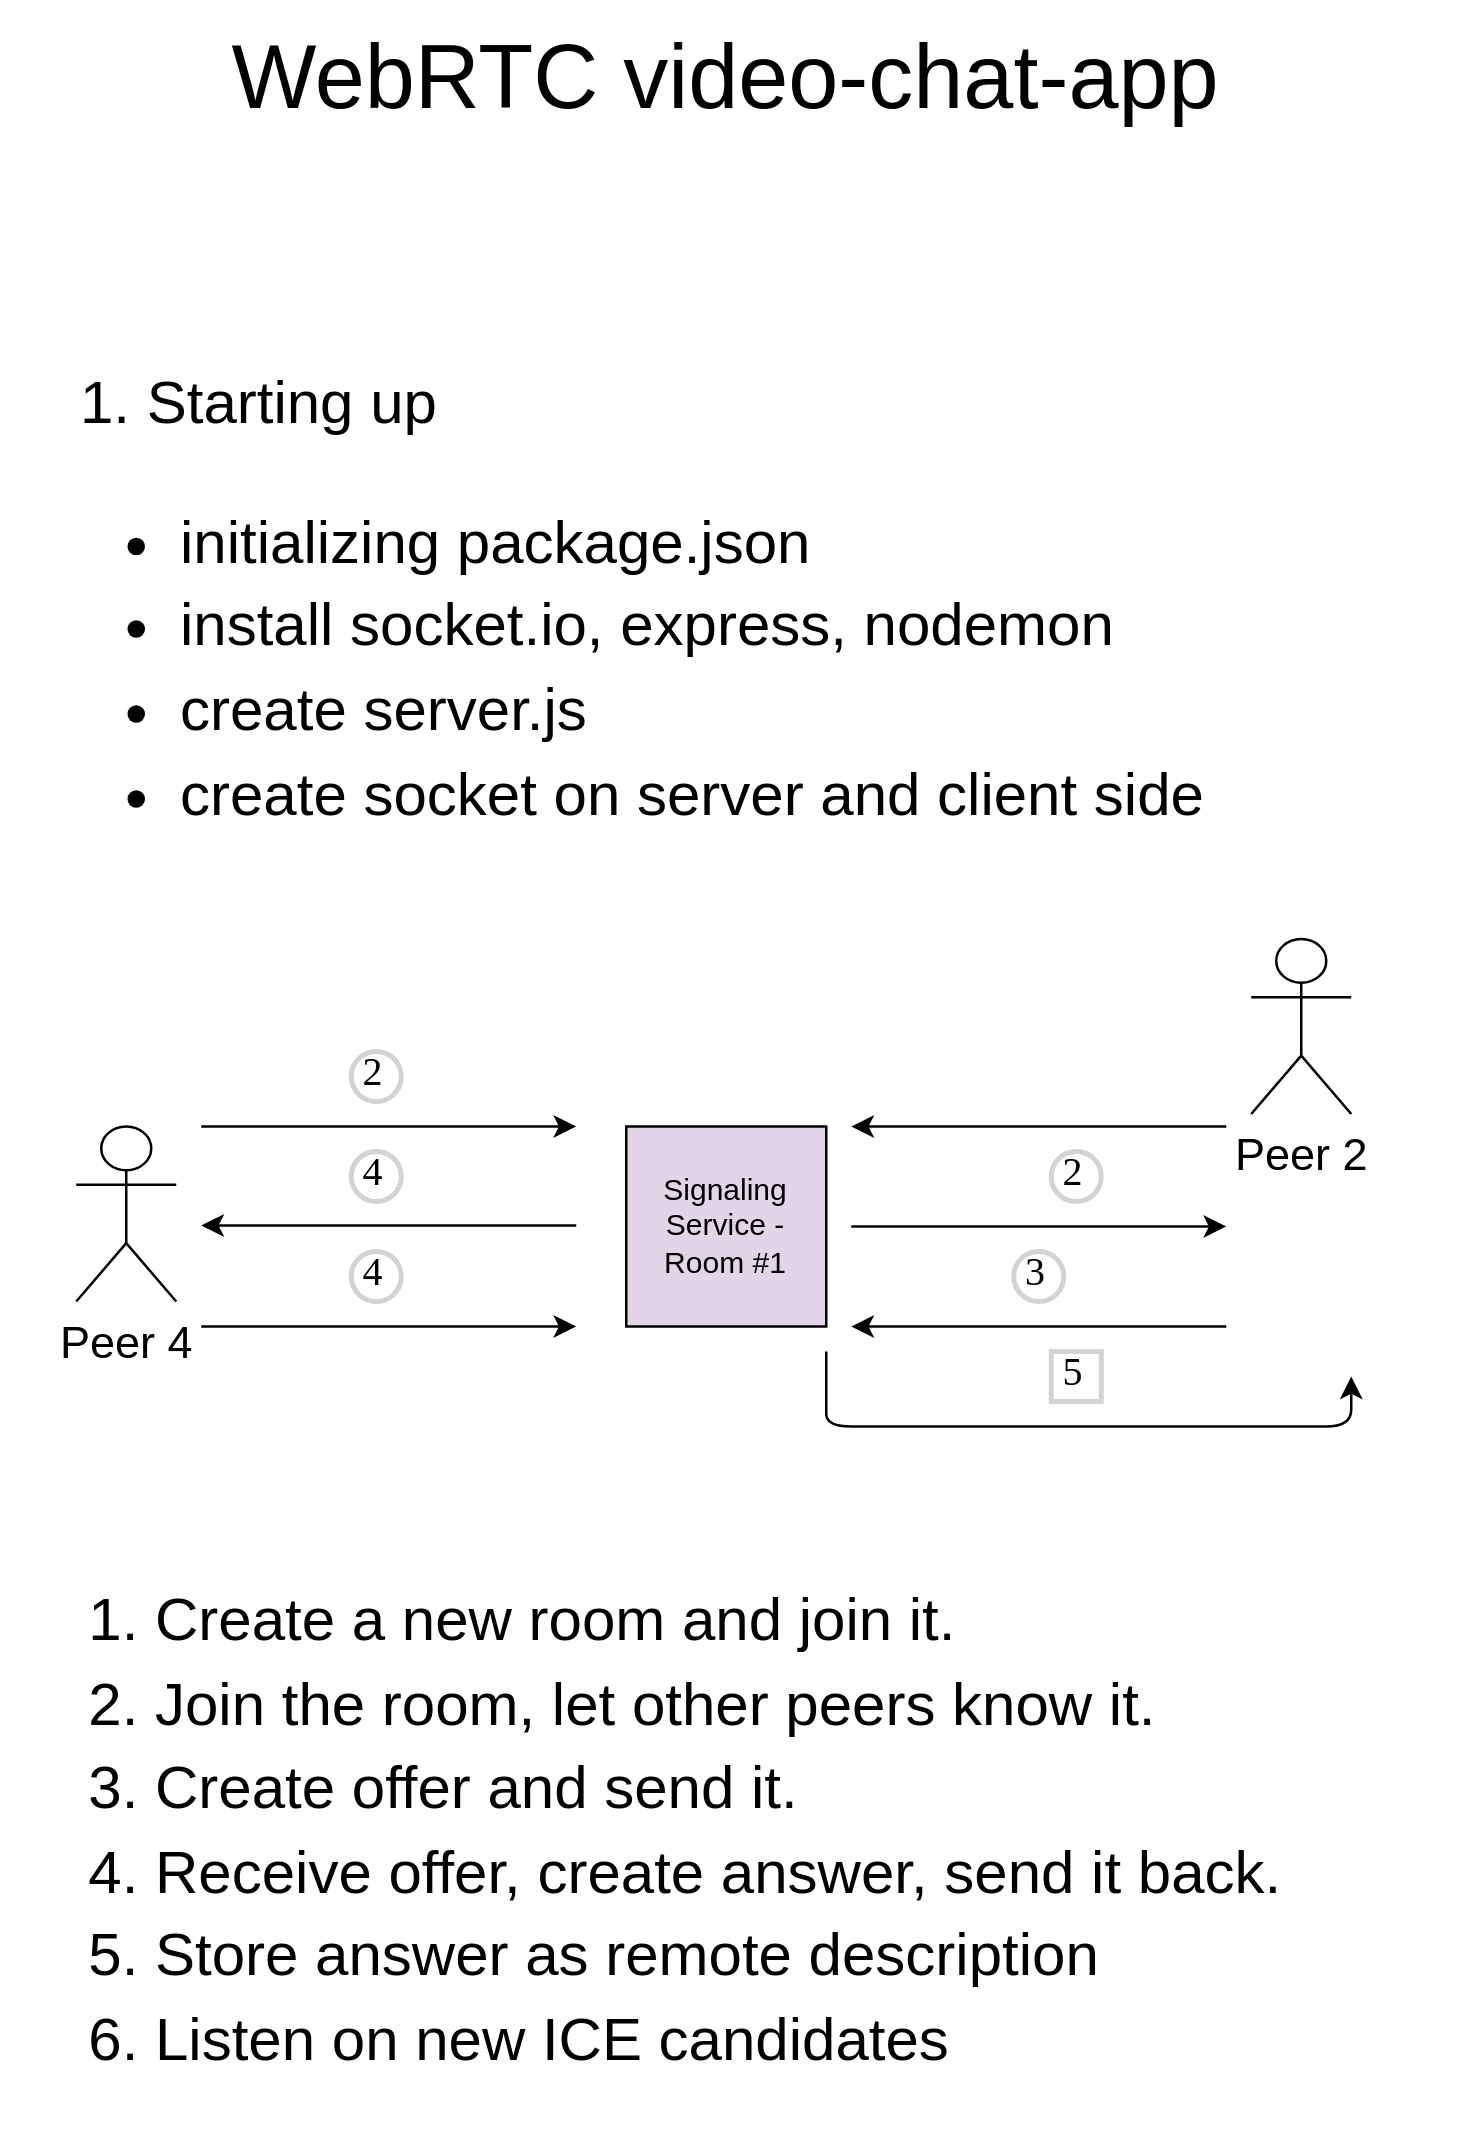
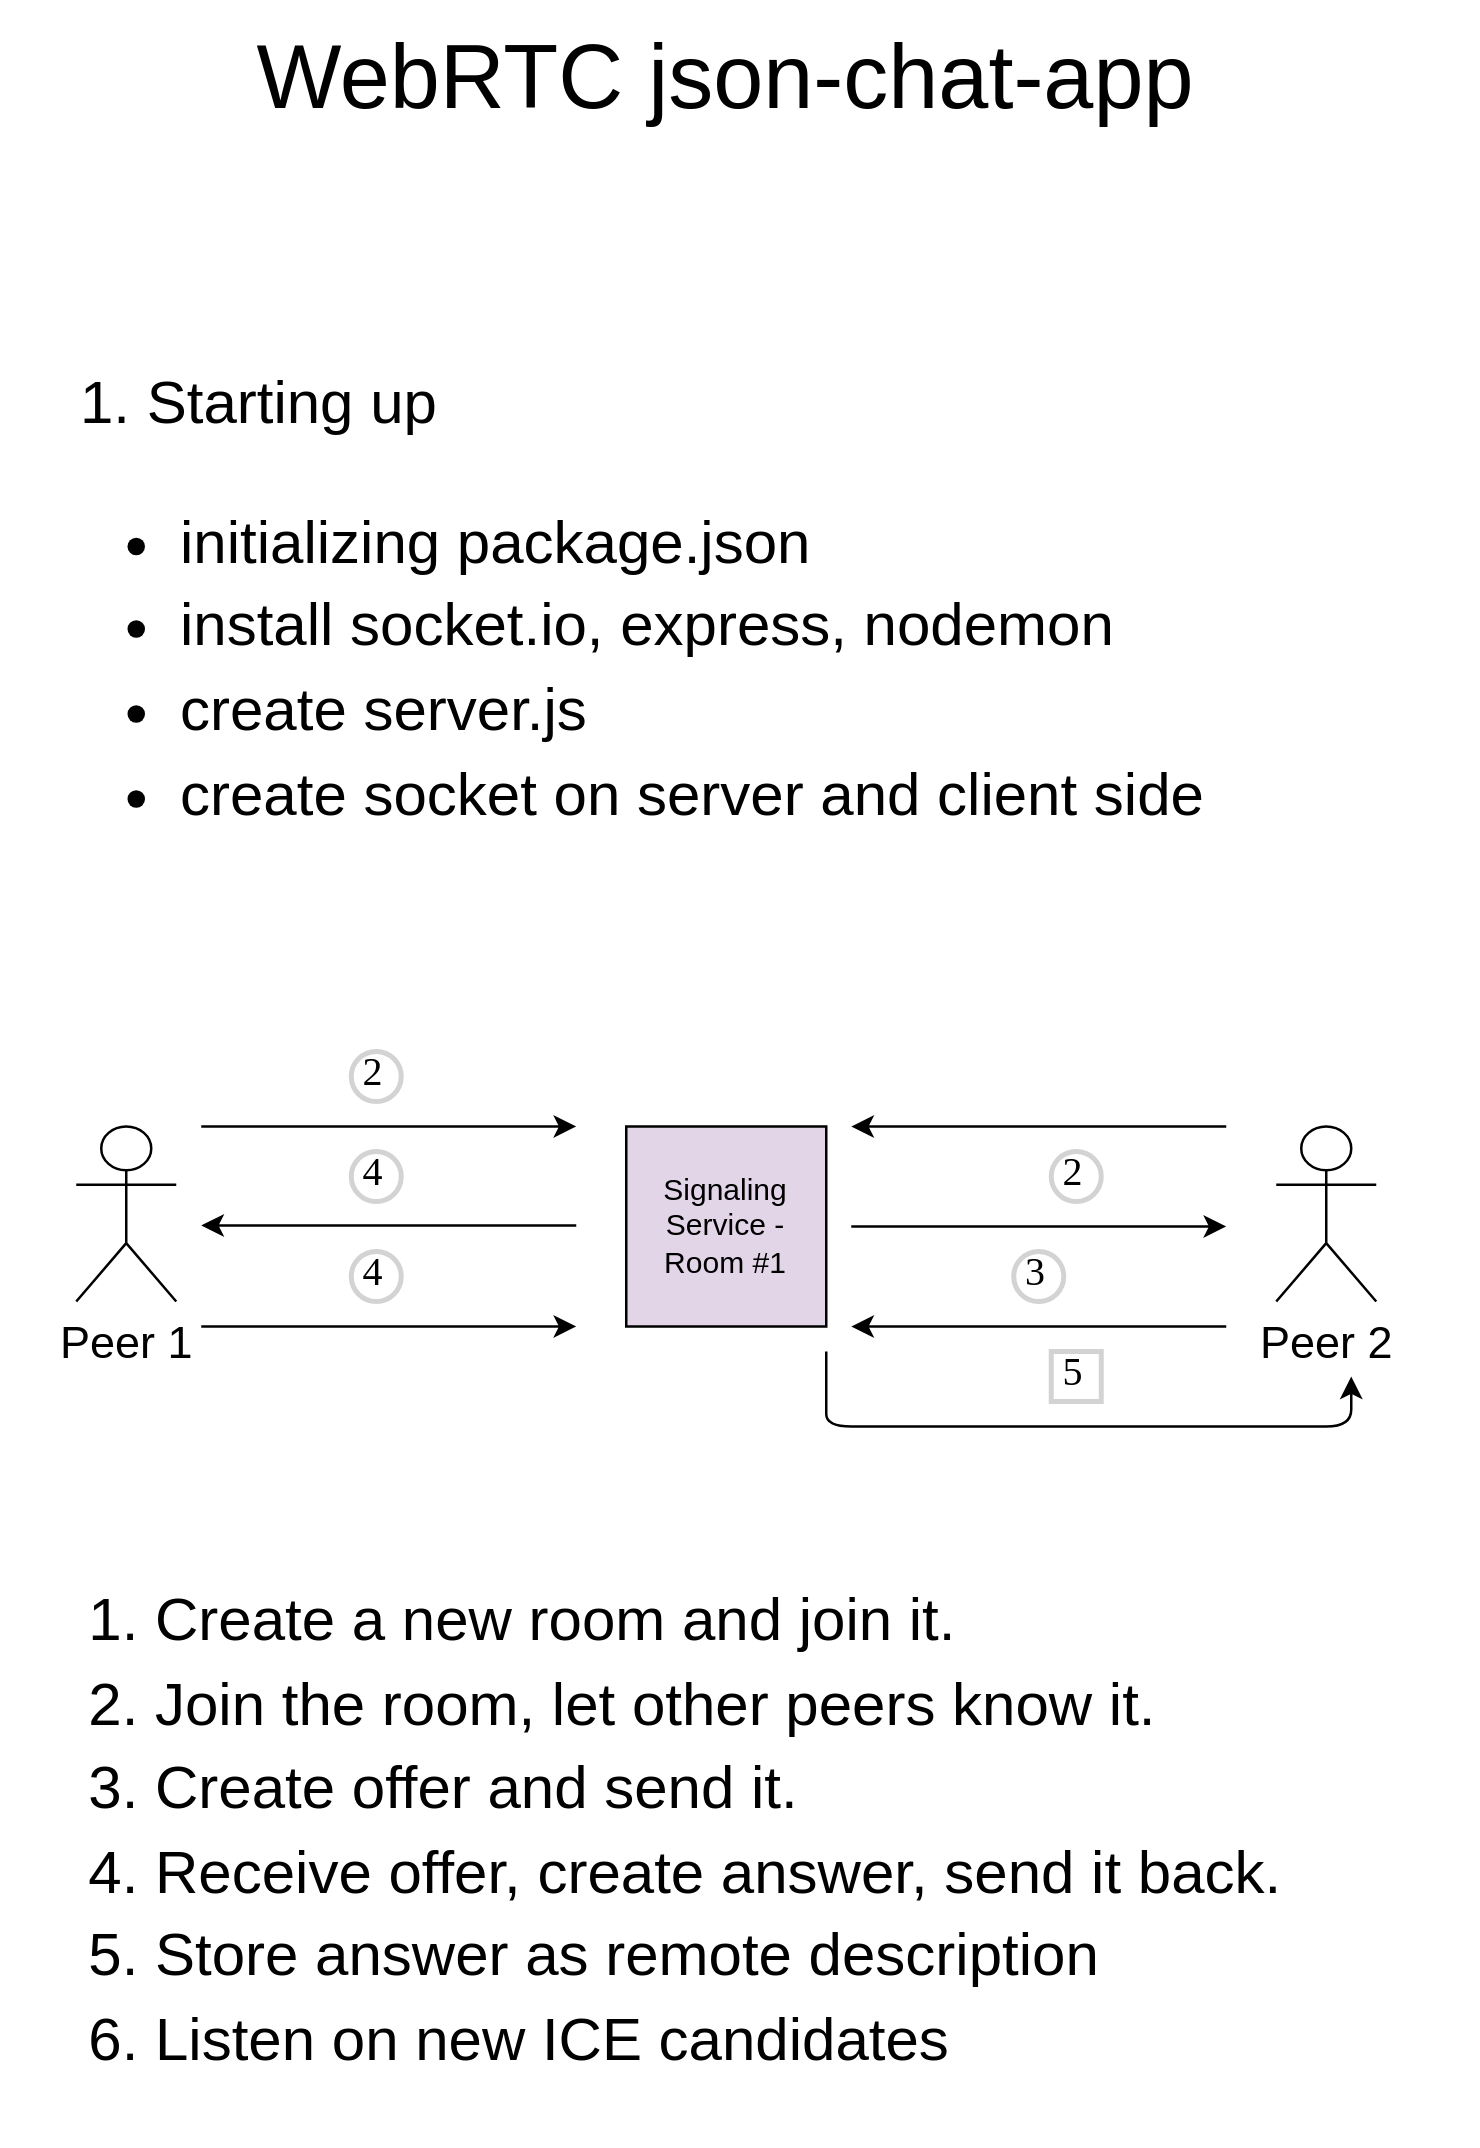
- <mxCell id="2" value="&lt;font style=&quot;font-size: 36px&quot;&gt;WebRTC video-chat-app&lt;/font&gt;" style="text;html=1;strokeColor=none;fillColor=none;align=center;verticalAlign=middle;whiteSpace=wrap;rounded=0;movable=0;resizable=0;rotatable=0;deletable=0;editable=0;connectable=0;" vertex="1" parent="1"><mxGeometry x="60" y="20" width="460" height="20" as="geometry" /></mxCell>
+ <mxCell id="2" value="&lt;font style=&quot;font-size: 36px&quot;&gt;WebRTC json-chat-app&lt;/font&gt;" style="text;html=1;strokeColor=none;fillColor=none;align=center;verticalAlign=middle;whiteSpace=wrap;rounded=0;movable=0;resizable=0;rotatable=0;deletable=0;editable=0;connectable=0;" vertex="1" parent="1"><mxGeometry x="60" y="20" width="460" height="20" as="geometry" /></mxCell>
- <mxCell id="4" value="&lt;font style=&quot;font-size: 18px&quot;&gt;Peer 2&lt;/font&gt;" style="shape=umlActor;verticalLabelPosition=bottom;verticalAlign=top;html=1;outlineConnect=0;movable=0;resizable=0;rotatable=0;deletable=0;editable=0;connectable=0;" vertex="1" parent="1"><mxGeometry x="500" y="375" width="40" height="70" as="geometry" /></mxCell>
+ <mxCell id="4" value="&lt;font style=&quot;font-size: 18px&quot;&gt;Peer 2&lt;/font&gt;" style="shape=umlActor;verticalLabelPosition=bottom;verticalAlign=top;html=1;outlineConnect=0;movable=0;resizable=0;rotatable=0;deletable=0;editable=0;connectable=0;" vertex="1" parent="1"><mxGeometry x="510" y="450" width="40" height="70" as="geometry" /></mxCell>
- <mxCell id="3" value="&lt;font style=&quot;font-size: 18px&quot;&gt;Peer 4&lt;/font&gt;" style="shape=umlActor;verticalLabelPosition=bottom;verticalAlign=top;html=1;outlineConnect=0;movable=0;resizable=0;rotatable=0;deletable=0;editable=0;connectable=0;" vertex="1" parent="1"><mxGeometry x="30" y="450" width="40" height="70" as="geometry" /></mxCell>
+ <mxCell id="3" value="&lt;font style=&quot;font-size: 18px&quot;&gt;Peer 1&lt;/font&gt;" style="shape=umlActor;verticalLabelPosition=bottom;verticalAlign=top;html=1;outlineConnect=0;movable=0;resizable=0;rotatable=0;deletable=0;editable=0;connectable=0;" vertex="1" parent="1"><mxGeometry x="30" y="450" width="40" height="70" as="geometry" /></mxCell>
